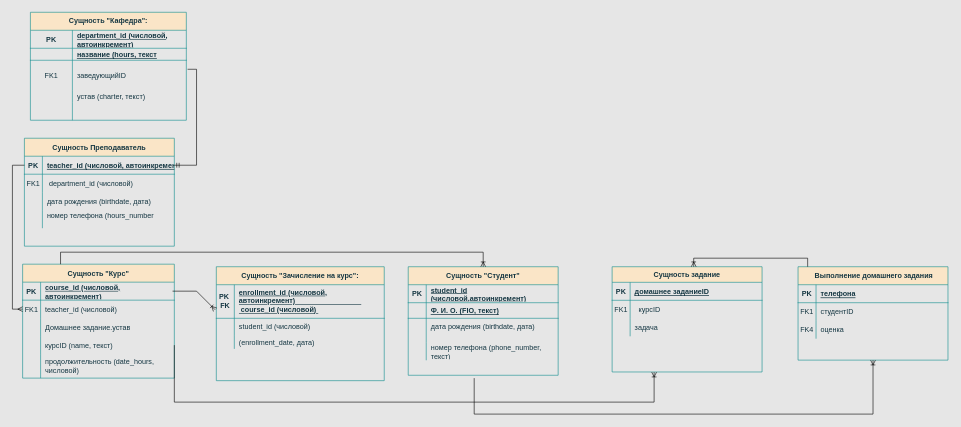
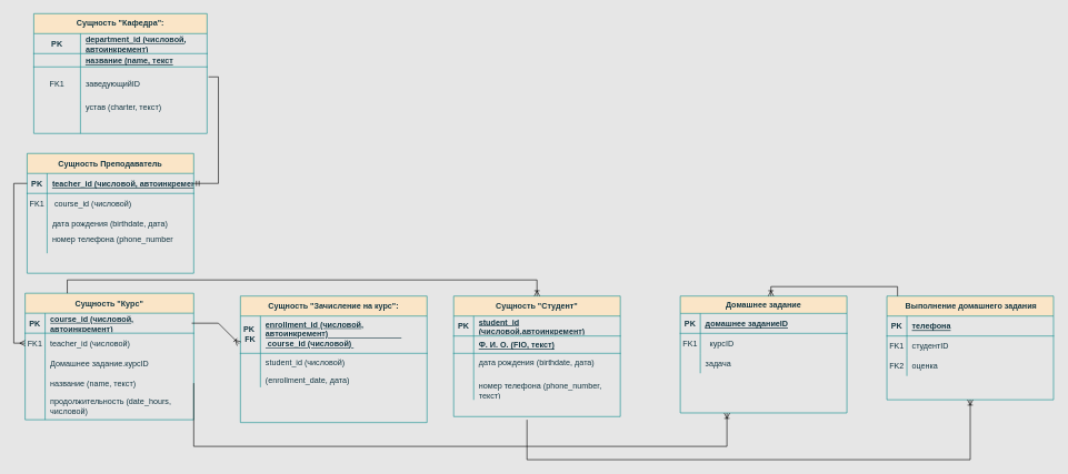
- <mxCell id="8" value="название (hours, текст" style="shape=partialRectangle;overflow=hidden;connectable=0;fillColor=none;top=0;left=0;bottom=0;right=0;align=left;spacingLeft=6;fontStyle=5;labelBackgroundColor=none;strokeColor=#0F8B8D;fontColor=#143642;" vertex="1" parent="6"><mxGeometry x="70" width="190" height="20" as="geometry"><mxRectangle width="190" height="20" as="alternateBounds" /></mxGeometry></mxCell>
+ <mxCell id="8" value="название (name, текст" style="shape=partialRectangle;overflow=hidden;connectable=0;fillColor=none;top=0;left=0;bottom=0;right=0;align=left;spacingLeft=6;fontStyle=5;labelBackgroundColor=none;strokeColor=#0F8B8D;fontColor=#143642;" vertex="1" parent="6"><mxGeometry x="70" width="190" height="20" as="geometry"><mxRectangle width="190" height="20" as="alternateBounds" /></mxGeometry></mxCell>
- <mxCell id="83" value=" department_id (числовой)" style="shape=partialRectangle;overflow=hidden;connectable=0;fillColor=none;top=0;left=0;bottom=0;right=0;align=left;spacingLeft=6;labelBackgroundColor=none;strokeColor=#0F8B8D;fontColor=#143642;" vertex="1" parent="81"><mxGeometry x="30" width="220" height="30" as="geometry"><mxRectangle width="220" height="30" as="alternateBounds" /></mxGeometry></mxCell>
+ <mxCell id="83" value=" course_id (числовой)" style="shape=partialRectangle;overflow=hidden;connectable=0;fillColor=none;top=0;left=0;bottom=0;right=0;align=left;spacingLeft=6;labelBackgroundColor=none;strokeColor=#0F8B8D;fontColor=#143642;" vertex="1" parent="81"><mxGeometry x="30" width="220" height="30" as="geometry"><mxRectangle width="220" height="30" as="alternateBounds" /></mxGeometry></mxCell>
- <mxCell id="89" value="номер телефона (hours_number&#10;" style="shape=partialRectangle;overflow=hidden;connectable=0;fillColor=none;top=0;left=0;bottom=0;right=0;align=left;spacingLeft=6;labelBackgroundColor=none;strokeColor=#0F8B8D;fontColor=#143642;" vertex="1" parent="87"><mxGeometry x="30" width="220" height="30" as="geometry"><mxRectangle width="220" height="30" as="alternateBounds" /></mxGeometry></mxCell>
+ <mxCell id="89" value="номер телефона (phone_number&#10;" style="shape=partialRectangle;overflow=hidden;connectable=0;fillColor=none;top=0;left=0;bottom=0;right=0;align=left;spacingLeft=6;labelBackgroundColor=none;strokeColor=#0F8B8D;fontColor=#143642;" vertex="1" parent="87"><mxGeometry x="30" width="220" height="30" as="geometry"><mxRectangle width="220" height="30" as="alternateBounds" /></mxGeometry></mxCell>
- <mxCell id="67" value="Сущность задание" style="shape=table;startSize=26;container=1;collapsible=1;childLayout=tableLayout;fixedRows=1;rowLines=0;fontStyle=1;align=center;resizeLast=1;labelBackgroundColor=none;fillColor=#FAE5C7;strokeColor=#0F8B8D;fontColor=#143642;" vertex="1" parent="1"><mxGeometry x="1020" y="444.25" width="250" height="175.5" as="geometry" /></mxCell>
+ <mxCell id="67" value="Домашнее задание" style="shape=table;startSize=26;container=1;collapsible=1;childLayout=tableLayout;fixedRows=1;rowLines=0;fontStyle=1;align=center;resizeLast=1;labelBackgroundColor=none;fillColor=#FAE5C7;strokeColor=#0F8B8D;fontColor=#143642;" vertex="1" parent="1"><mxGeometry x="1020" y="444.25" width="250" height="175.5" as="geometry" /></mxCell>
- <mxCell id="50" value="Домашнее задание.устав" style="shape=partialRectangle;overflow=hidden;connectable=0;fillColor=none;top=0;left=0;bottom=0;right=0;align=left;spacingLeft=6;labelBackgroundColor=none;strokeColor=#0F8B8D;fontColor=#143642;" vertex="1" parent="48"><mxGeometry x="30" width="223" height="30" as="geometry"><mxRectangle width="223" height="30" as="alternateBounds" /></mxGeometry></mxCell>
+ <mxCell id="50" value="Домашнее задание.курсID" style="shape=partialRectangle;overflow=hidden;connectable=0;fillColor=none;top=0;left=0;bottom=0;right=0;align=left;spacingLeft=6;labelBackgroundColor=none;strokeColor=#0F8B8D;fontColor=#143642;" vertex="1" parent="48"><mxGeometry x="30" width="223" height="30" as="geometry"><mxRectangle width="223" height="30" as="alternateBounds" /></mxGeometry></mxCell>
- <mxCell id="65" value="FK4" style="shape=partialRectangle;overflow=hidden;connectable=0;fillColor=none;top=0;left=0;bottom=0;right=0;labelBackgroundColor=none;strokeColor=#0F8B8D;fontColor=#143642;" vertex="1" parent="64"><mxGeometry width="30" height="30" as="geometry"><mxRectangle width="30" height="30" as="alternateBounds" /></mxGeometry></mxCell>
+ <mxCell id="65" value="FK2" style="shape=partialRectangle;overflow=hidden;connectable=0;fillColor=none;top=0;left=0;bottom=0;right=0;labelBackgroundColor=none;strokeColor=#0F8B8D;fontColor=#143642;" vertex="1" parent="64"><mxGeometry width="30" height="30" as="geometry"><mxRectangle width="30" height="30" as="alternateBounds" /></mxGeometry></mxCell>
- <mxCell id="53" value="курсID (name, текст)" style="shape=partialRectangle;overflow=hidden;connectable=0;fillColor=none;top=0;left=0;bottom=0;right=0;align=left;spacingLeft=6;labelBackgroundColor=none;strokeColor=#0F8B8D;fontColor=#143642;" vertex="1" parent="51"><mxGeometry x="30" width="223" height="30" as="geometry"><mxRectangle width="223" height="30" as="alternateBounds" /></mxGeometry></mxCell>
+ <mxCell id="53" value="название (name, текст)" style="shape=partialRectangle;overflow=hidden;connectable=0;fillColor=none;top=0;left=0;bottom=0;right=0;align=left;spacingLeft=6;labelBackgroundColor=none;strokeColor=#0F8B8D;fontColor=#143642;" vertex="1" parent="51"><mxGeometry x="30" width="223" height="30" as="geometry"><mxRectangle width="223" height="30" as="alternateBounds" /></mxGeometry></mxCell>
